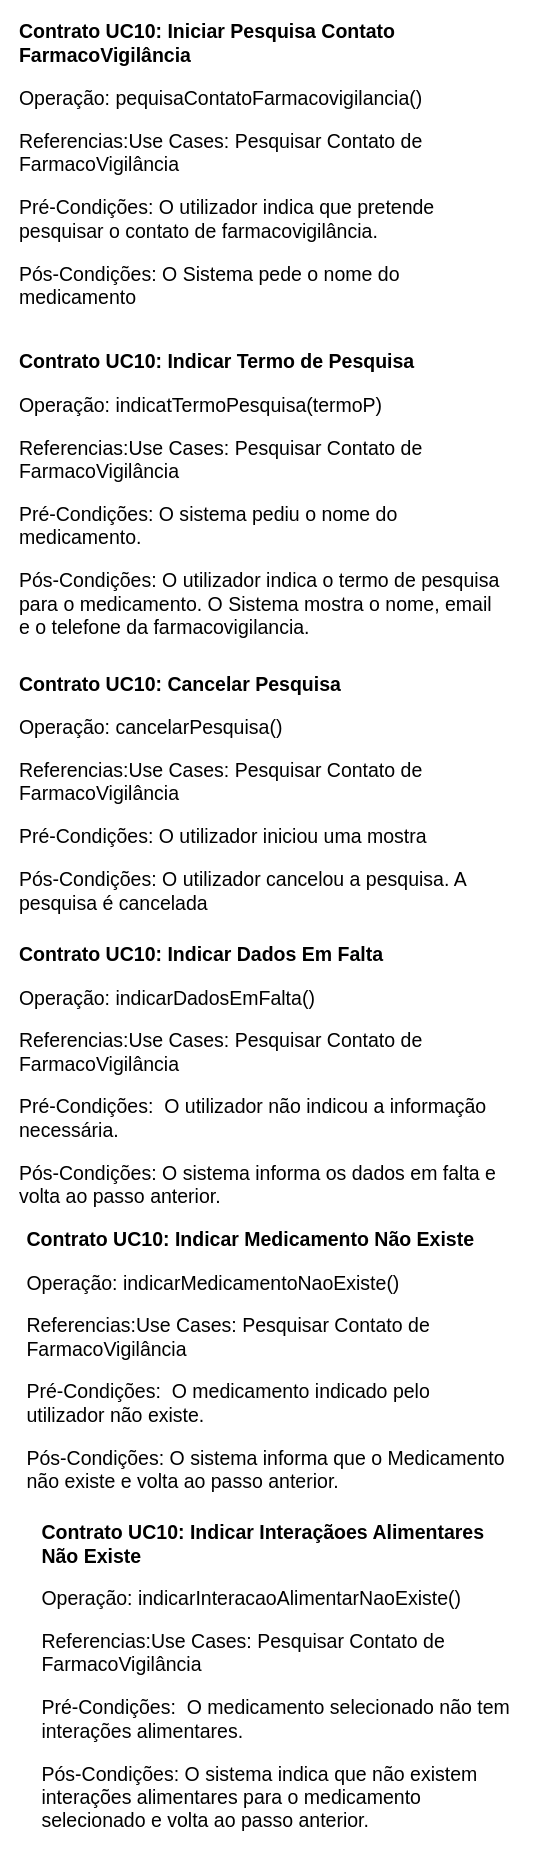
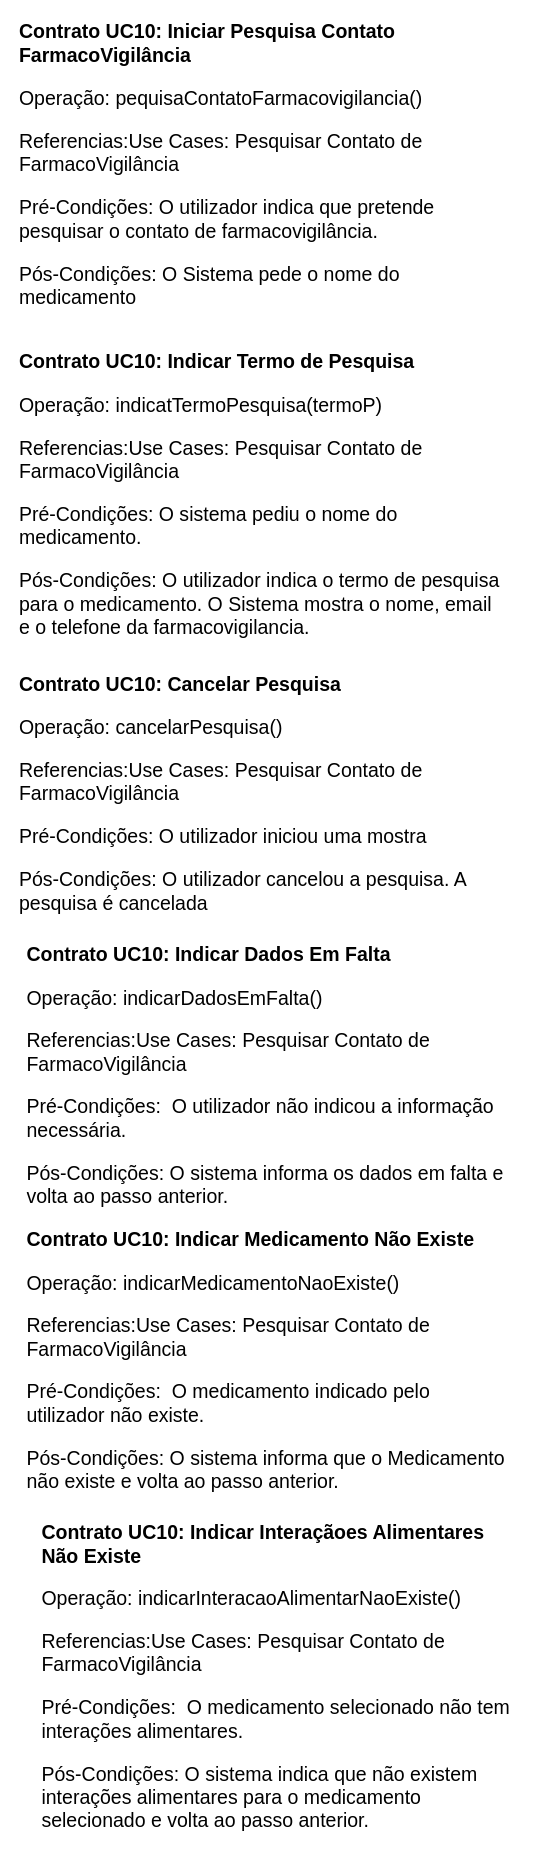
- <mxCell id="5" value="&lt;h1 style=&quot;font-size: 26px;&quot;&gt;&lt;font style=&quot;font-size: 26px;&quot;&gt;Contrato UC10: Indicar Dados Em Falta&lt;/font&gt;&lt;/h1&gt;&lt;p style=&quot;font-size: 26px;&quot;&gt;Operação: indicarDadosEmFalta()&lt;/p&gt;&lt;p style=&quot;font-size: 26px;&quot;&gt;Referencias:Use Cases: Pesquisar Contato de FarmacoVigilância&lt;/p&gt;&lt;p style=&quot;font-size: 26px;&quot;&gt;Pré-Condições:&amp;nbsp; O utilizador não indicou a informação necessária.&lt;/p&gt;&lt;p style=&quot;font-size: 26px;&quot;&gt;Pós-Condições: O sistema informa os dados em falta e volta ao passo anterior.&lt;/p&gt;&lt;p style=&quot;font-size: 26px;&quot;&gt;&lt;br&gt;&lt;/p&gt;&lt;p style=&quot;font-size: 26px;&quot;&gt;&lt;span style=&quot;&quot;&gt;&lt;span style=&quot;white-space: pre;&quot;&gt;&amp;nbsp;&amp;nbsp;&amp;nbsp;&amp;nbsp;&lt;/span&gt;&lt;span style=&quot;&quot;&gt;&lt;span style=&quot;white-space: pre;&quot;&gt;&amp;nbsp;&amp;nbsp;&amp;nbsp;&amp;nbsp;&lt;/span&gt;&lt;/span&gt;&lt;span style=&quot;&quot;&gt;&lt;span style=&quot;white-space: pre;&quot;&gt;&amp;nbsp;&amp;nbsp;&amp;nbsp;&amp;nbsp;&lt;/span&gt;&lt;/span&gt; &lt;/span&gt;&amp;nbsp;&amp;nbsp;&lt;br&gt;&lt;/p&gt;&lt;p style=&quot;font-size: 26px;&quot;&gt;&lt;br&gt;&lt;/p&gt;" style="text;html=1;strokeColor=none;fillColor=none;spacing=5;spacingTop=-20;whiteSpace=wrap;overflow=hidden;rounded=0;" vertex="1" parent="1"><mxGeometry x="20" y="1250" width="650" height="370" as="geometry" /></mxCell>
+ <mxCell id="5" value="&lt;h1 style=&quot;font-size: 26px;&quot;&gt;&lt;font style=&quot;font-size: 26px;&quot;&gt;Contrato UC10: Indicar Dados Em Falta&lt;/font&gt;&lt;/h1&gt;&lt;p style=&quot;font-size: 26px;&quot;&gt;Operação: indicarDadosEmFalta()&lt;/p&gt;&lt;p style=&quot;font-size: 26px;&quot;&gt;Referencias:Use Cases: Pesquisar Contato de FarmacoVigilância&lt;/p&gt;&lt;p style=&quot;font-size: 26px;&quot;&gt;Pré-Condições:&amp;nbsp; O utilizador não indicou a informação necessária.&lt;/p&gt;&lt;p style=&quot;font-size: 26px;&quot;&gt;Pós-Condições: O sistema informa os dados em falta e volta ao passo anterior.&lt;/p&gt;&lt;p style=&quot;font-size: 26px;&quot;&gt;&lt;br&gt;&lt;/p&gt;&lt;p style=&quot;font-size: 26px;&quot;&gt;&lt;span style=&quot;&quot;&gt;&lt;span style=&quot;white-space: pre;&quot;&gt;&amp;nbsp;&amp;nbsp;&amp;nbsp;&amp;nbsp;&lt;/span&gt;&lt;span style=&quot;&quot;&gt;&lt;span style=&quot;white-space: pre;&quot;&gt;&amp;nbsp;&amp;nbsp;&amp;nbsp;&amp;nbsp;&lt;/span&gt;&lt;/span&gt;&lt;span style=&quot;&quot;&gt;&lt;span style=&quot;white-space: pre;&quot;&gt;&amp;nbsp;&amp;nbsp;&amp;nbsp;&amp;nbsp;&lt;/span&gt;&lt;/span&gt; &lt;/span&gt;&amp;nbsp;&amp;nbsp;&lt;br&gt;&lt;/p&gt;&lt;p style=&quot;font-size: 26px;&quot;&gt;&lt;br&gt;&lt;/p&gt;" style="text;html=1;strokeColor=none;fillColor=none;spacing=5;spacingTop=-20;whiteSpace=wrap;overflow=hidden;rounded=0;" vertex="1" parent="1"><mxGeometry x="30" y="1250" width="650" height="370" as="geometry" /></mxCell>
